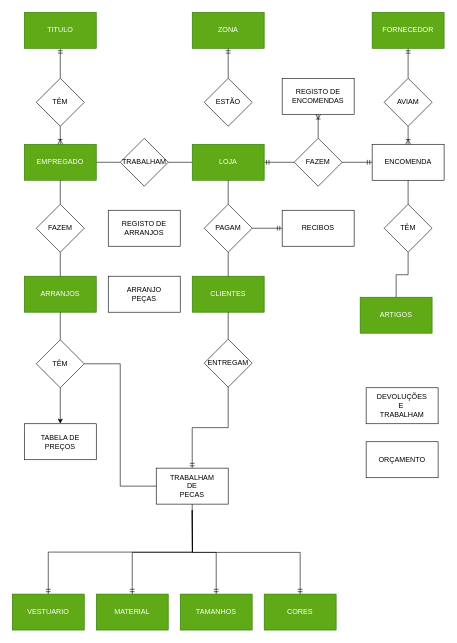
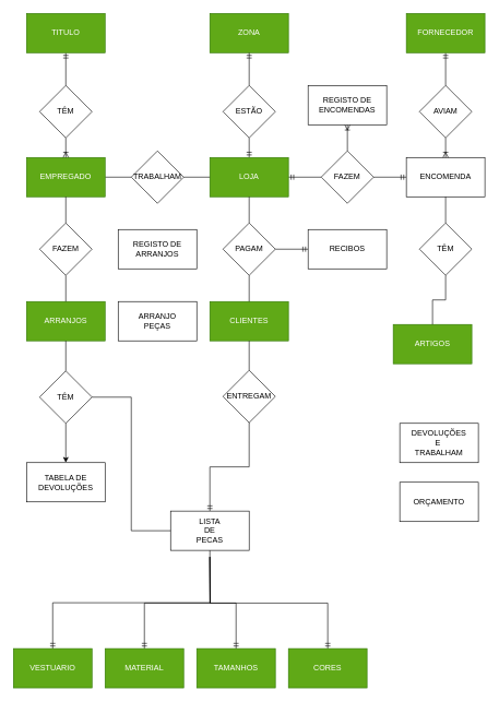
+ <mxCell id="3" style="edgeStyle=orthogonalEdgeStyle;rounded=0;orthogonalLoop=1;jettySize=auto;html=1;exitX=0.5;exitY=0;exitDx=0;exitDy=0;entryX=0.5;entryY=1;entryDx=0;entryDy=0;endArrow=none;endFill=0;startArrow=ERmandOne;startFill=0;" parent="1" source="5" target="9" edge="1"><mxGeometry relative="1" as="geometry" /></mxCell>
- <mxCell id="49" value="TABELA DE PREÇOS" style="rounded=0;whiteSpace=wrap;html=1;" parent="1" vertex="1"><mxGeometry x="40" y="706" width="120" height="60" as="geometry" /></mxCell>
+ <mxCell id="49" value="TABELA DE DEVOLUÇÕES" style="rounded=0;whiteSpace=wrap;html=1;" parent="1" vertex="1"><mxGeometry x="40" y="706" width="120" height="60" as="geometry" /></mxCell>
- <mxCell id="29" value="TRABALHAM&lt;br&gt;DE&lt;br&gt;PECAS" style="rounded=0;whiteSpace=wrap;html=1;" parent="1" vertex="1"><mxGeometry x="260" y="780" width="120" height="60" as="geometry" /></mxCell>
+ <mxCell id="29" value="LISTA&lt;br&gt;DE&lt;br&gt;PECAS" style="rounded=0;whiteSpace=wrap;html=1;" parent="1" vertex="1"><mxGeometry x="260" y="780" width="120" height="60" as="geometry" /></mxCell>
